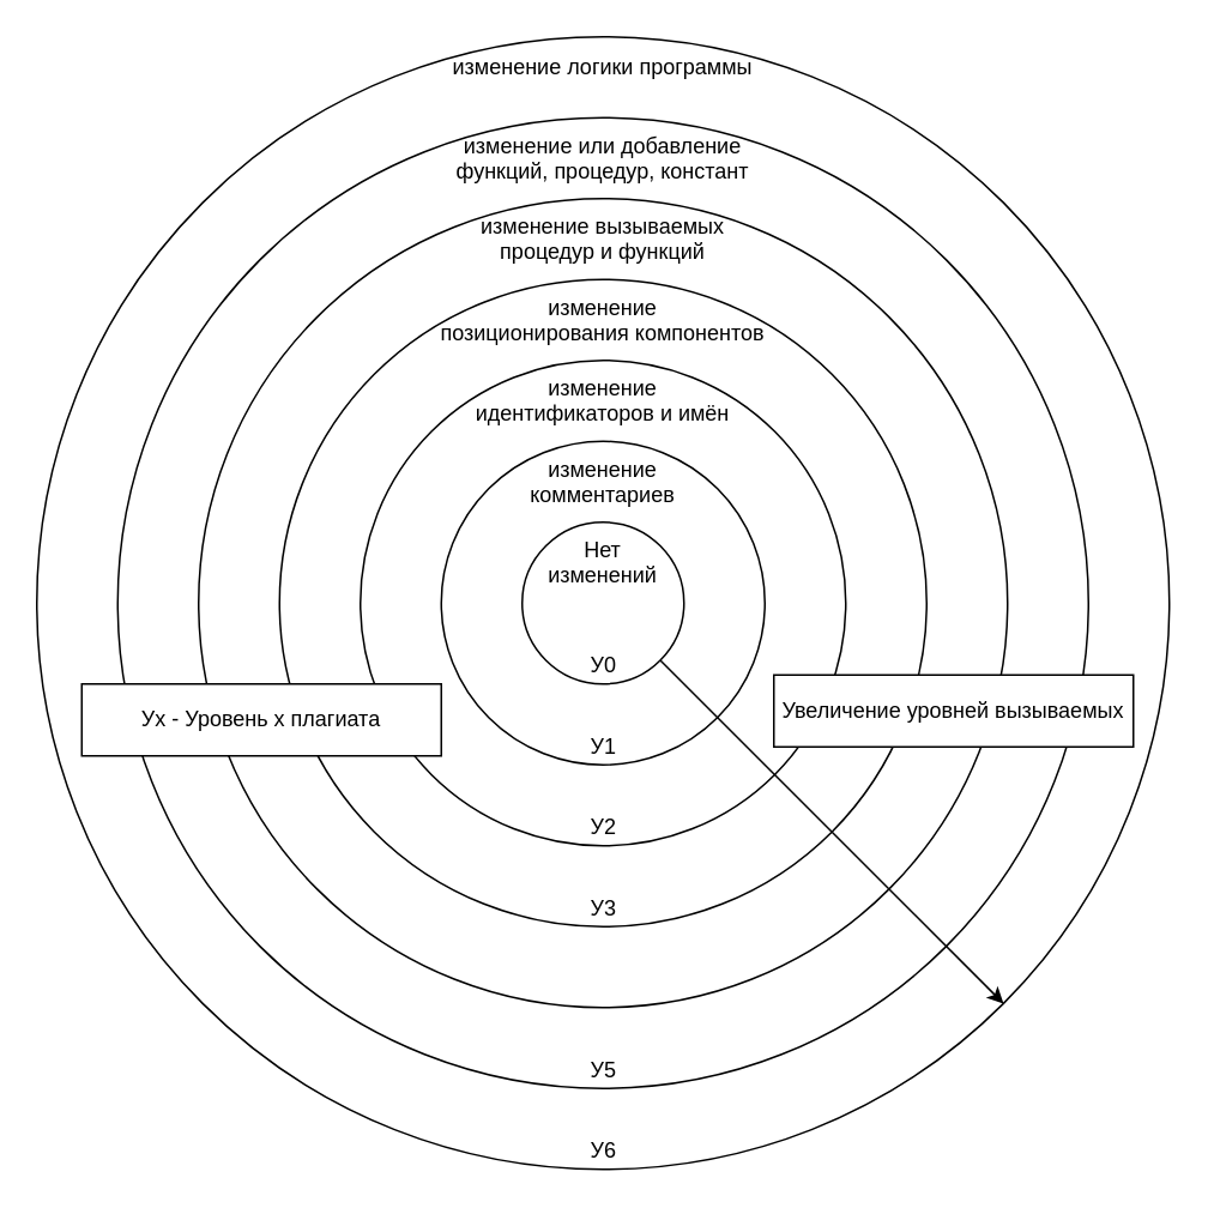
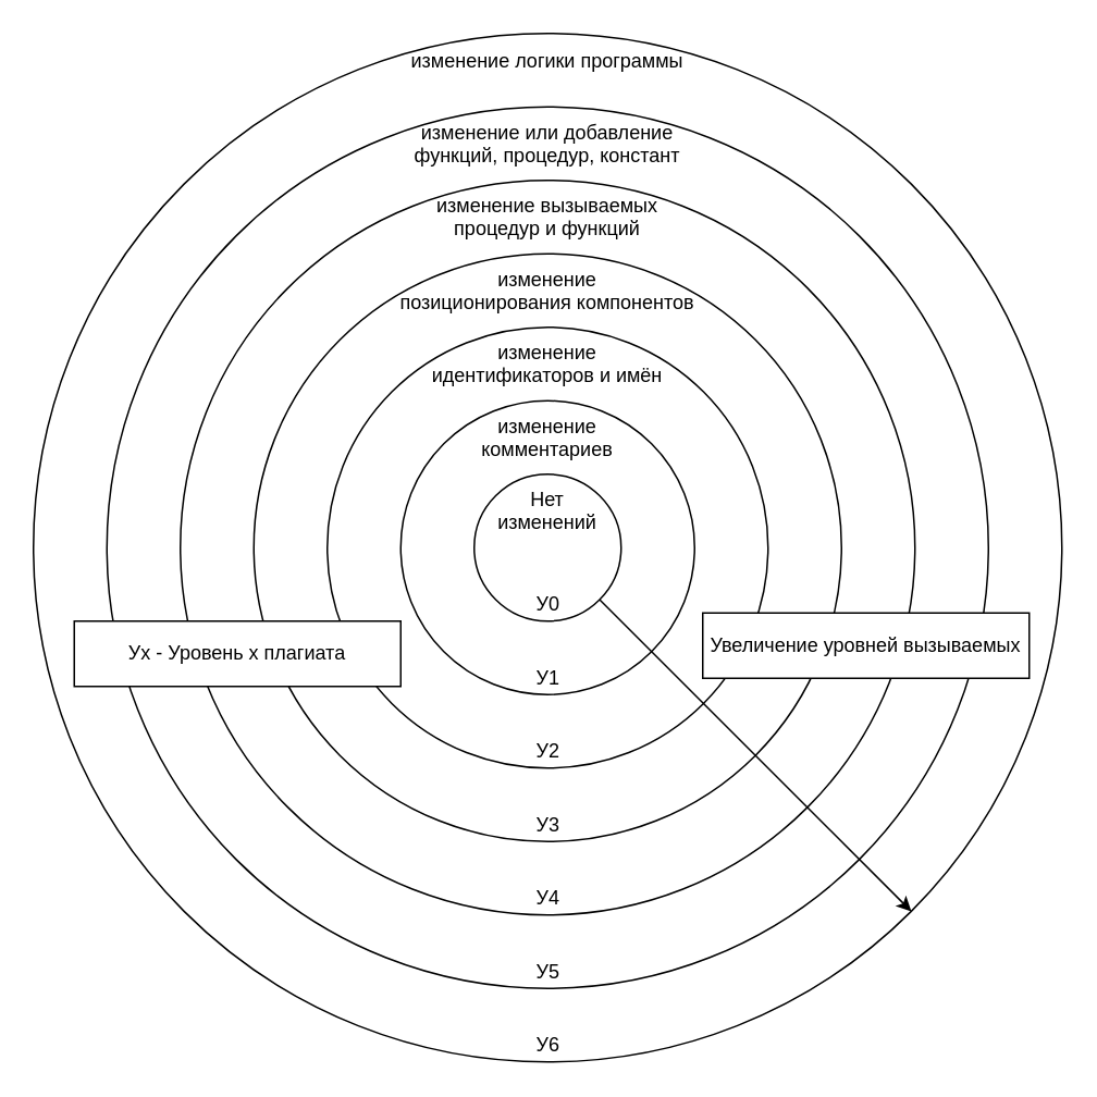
+ <mxCell id="13" value="У4" style="text;html=1;align=center;verticalAlign=middle;resizable=0;points=[];autosize=1;strokeColor=none;fillColor=none;" vertex="1" parent="1"><mxGeometry x="320" y="540" width="30" height="20" as="geometry" /></mxCell>
